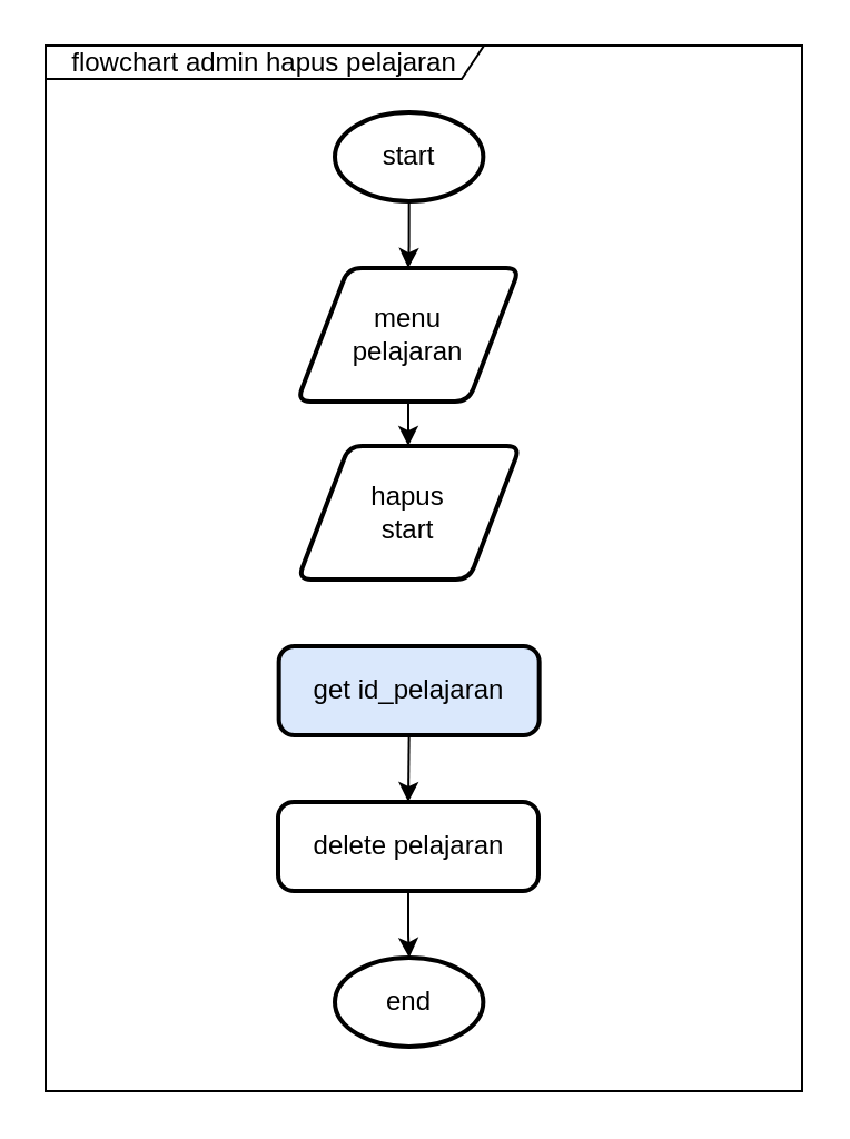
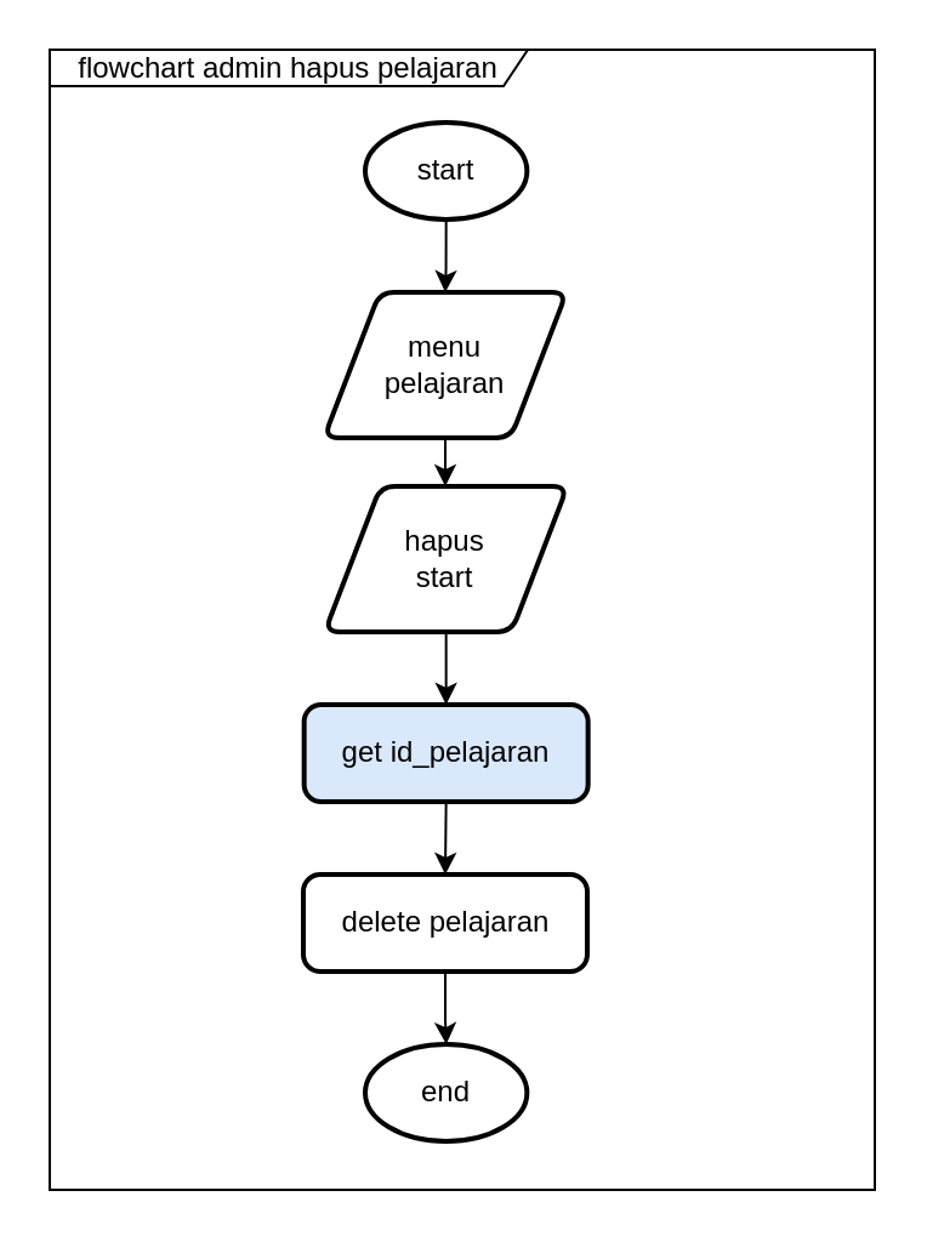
+ <mxCell id="10" style="edgeStyle=orthogonalEdgeStyle;rounded=0;orthogonalLoop=1;jettySize=auto;html=1;exitX=0.5;exitY=1;exitDx=0;exitDy=0;entryX=0.5;entryY=0;entryDx=0;entryDy=0;" edge="1" parent="1" source="11" target="13"><mxGeometry relative="1" as="geometry" /></mxCell>
